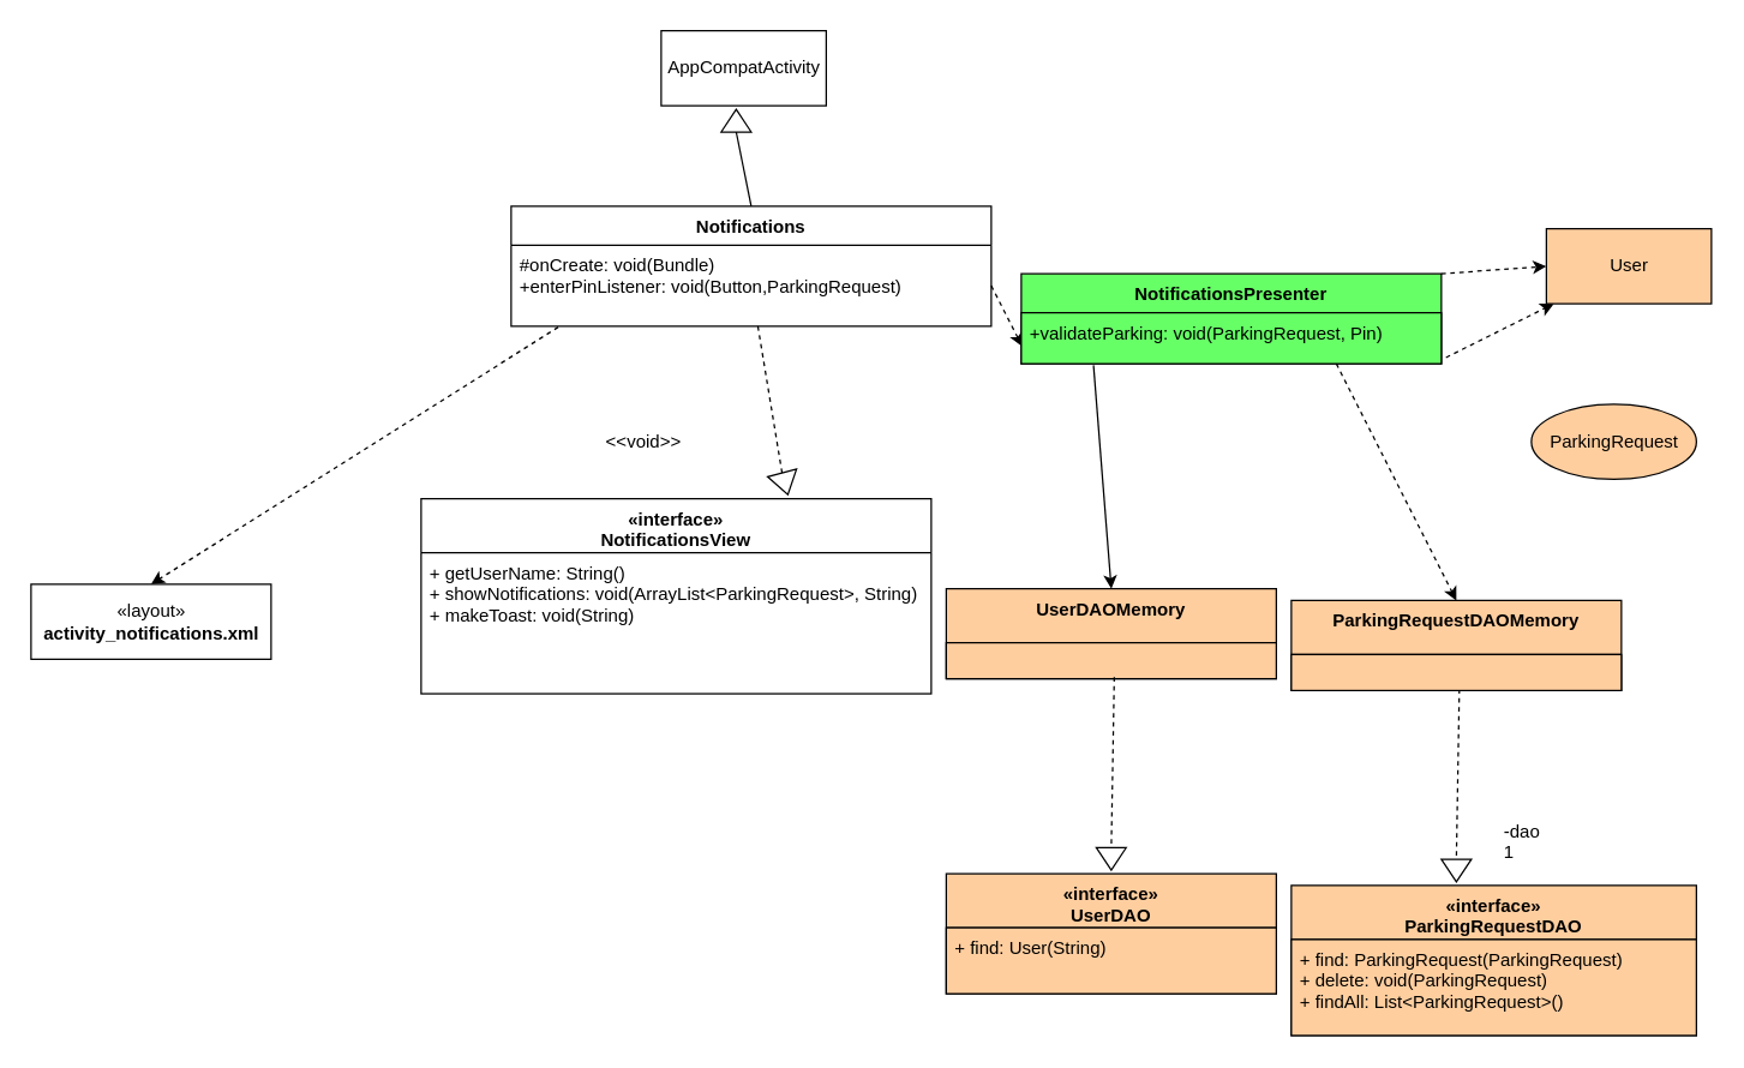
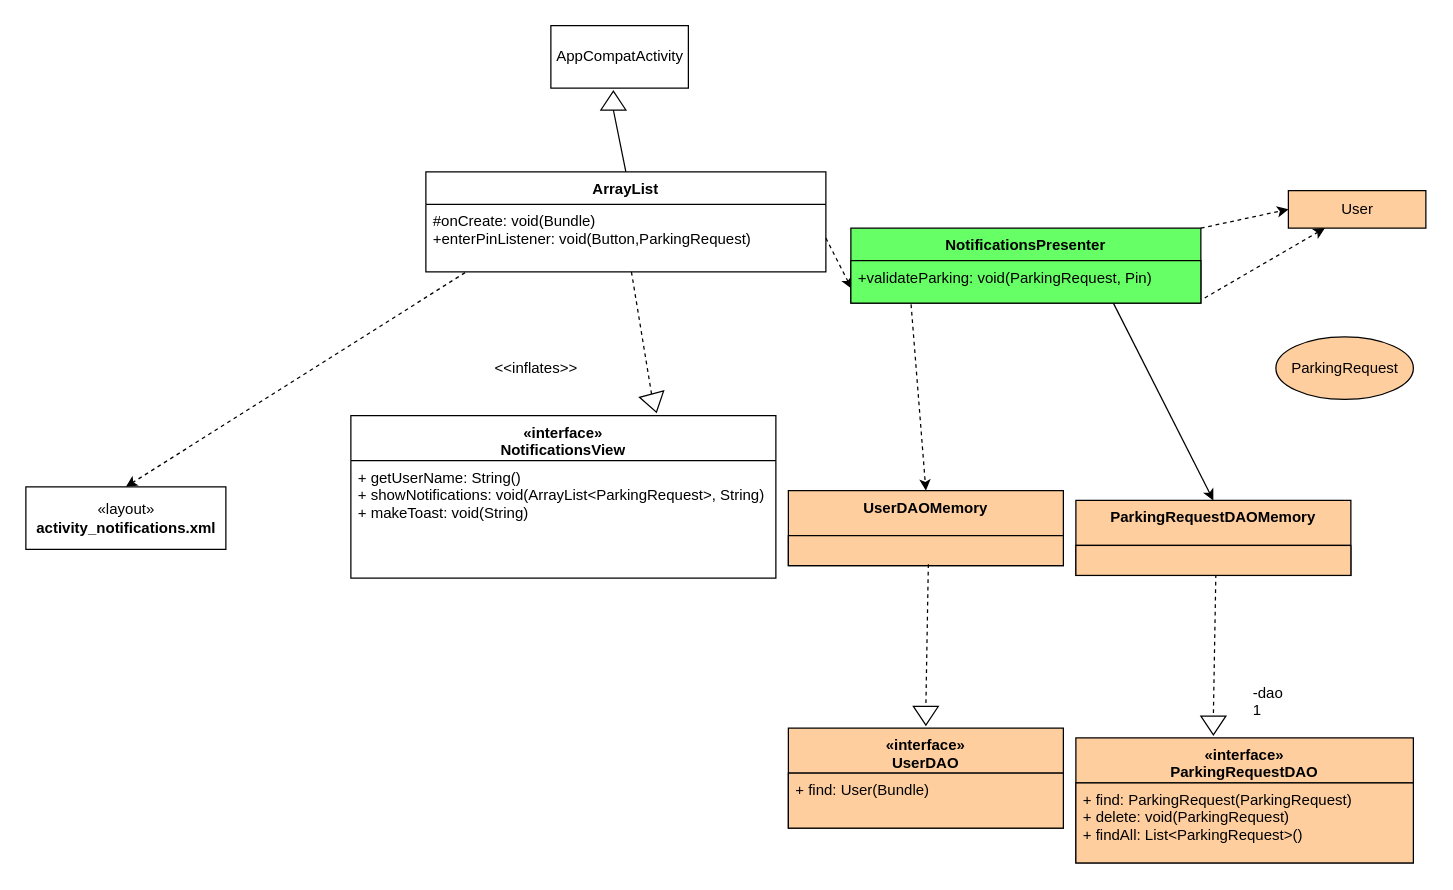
- <mxCell id="24" value="Notifications" style="swimlane;fontStyle=1;align=center;verticalAlign=top;childLayout=stackLayout;horizontal=1;startSize=26;horizontalStack=0;resizeParent=1;resizeParentMax=0;resizeLast=0;collapsible=1;marginBottom=0;strokeColor=#000000;fillColor=#FFFFFF;" parent="1" vertex="1"><mxGeometry x="340" y="137" width="320" height="80" as="geometry" /></mxCell>
+ <mxCell id="24" value="ArrayList" style="swimlane;fontStyle=1;align=center;verticalAlign=top;childLayout=stackLayout;horizontal=1;startSize=26;horizontalStack=0;resizeParent=1;resizeParentMax=0;resizeLast=0;collapsible=1;marginBottom=0;strokeColor=#000000;fillColor=#FFFFFF;" parent="1" vertex="1"><mxGeometry x="340" y="137" width="320" height="80" as="geometry" /></mxCell>
- <mxCell id="15" value="User" style="html=1;strokeColor=#000000;fillColor=#FFCE9F;gradientColor=none;" parent="1" vertex="1"><mxGeometry x="1030" y="152" width="110" height="50" as="geometry" /></mxCell>
+ <mxCell id="15" value="User" style="html=1;strokeColor=#000000;fillColor=#FFCE9F;gradientColor=none;" parent="1" vertex="1"><mxGeometry x="1030" y="152" width="110" height="30" as="geometry" /></mxCell>
- <mxCell id="23" value="&amp;lt;&amp;lt;void&amp;gt;&amp;gt;" style="text;html=1;align=center;verticalAlign=middle;resizable=0;points=[];autosize=1;" parent="1" vertex="1"><mxGeometry x="387.5" y="284" width="80" height="20" as="geometry" /></mxCell>
+ <mxCell id="23" value="&amp;lt;&amp;lt;inflates&amp;gt;&amp;gt;" style="text;html=1;align=center;verticalAlign=middle;resizable=0;points=[];autosize=1;" parent="1" vertex="1"><mxGeometry x="387.5" y="284" width="80" height="20" as="geometry" /></mxCell>
- <mxCell id="12" value="" style="endArrow=classic;html=1;exitX=0.172;exitY=1.029;exitDx=0;exitDy=0;exitPerimeter=0;entryX=0.5;entryY=0;entryDx=0;entryDy=0;" parent="1" source="11" target="17" edge="1"><mxGeometry width="50" height="50" relative="1" as="geometry"><mxPoint x="720" y="342" as="sourcePoint" /><mxPoint x="700" y="362" as="targetPoint" /></mxGeometry></mxCell>
+ <mxCell id="12" value="" style="endArrow=classic;html=1;exitX=0.172;exitY=1.029;exitDx=0;exitDy=0;exitPerimeter=0;entryX=0.5;entryY=0;entryDx=0;entryDy=0;dashed=1;" parent="1" source="11" target="17" edge="1"><mxGeometry width="50" height="50" relative="1" as="geometry"><mxPoint x="720" y="342" as="sourcePoint" /><mxPoint x="700" y="362" as="targetPoint" /></mxGeometry></mxCell>
- <mxCell id="26" value="" style="endArrow=classic;html=1;exitX=0.75;exitY=1;exitDx=0;exitDy=0;entryX=0.5;entryY=0;entryDx=0;entryDy=0;dashed=1;" parent="1" source="10" target="30" edge="1"><mxGeometry width="50" height="50" relative="1" as="geometry"><mxPoint x="958.16" y="291.996" as="sourcePoint" /><mxPoint x="930" y="369.85" as="targetPoint" /></mxGeometry></mxCell>
+ <mxCell id="26" value="" style="endArrow=classic;html=1;exitX=0.75;exitY=1;exitDx=0;exitDy=0;entryX=0.5;entryY=0;entryDx=0;entryDy=0;" parent="1" source="10" target="30" edge="1"><mxGeometry width="50" height="50" relative="1" as="geometry"><mxPoint x="958.16" y="291.996" as="sourcePoint" /><mxPoint x="930" y="369.85" as="targetPoint" /></mxGeometry></mxCell>
- <mxCell id="20" value="+ find: User(String)" style="text;strokeColor=#000000;fillColor=#FFCE9F;align=left;verticalAlign=top;spacingLeft=4;spacingRight=4;overflow=hidden;rotatable=0;points=[[0,0.5],[1,0.5]];portConstraint=eastwest;" parent="19" vertex="1"><mxGeometry y="36" width="220" height="44" as="geometry" /></mxCell>
+ <mxCell id="20" value="+ find: User(Bundle)" style="text;strokeColor=#000000;fillColor=#FFCE9F;align=left;verticalAlign=top;spacingLeft=4;spacingRight=4;overflow=hidden;rotatable=0;points=[[0,0.5],[1,0.5]];portConstraint=eastwest;" parent="19" vertex="1"><mxGeometry y="36" width="220" height="44" as="geometry" /></mxCell>
